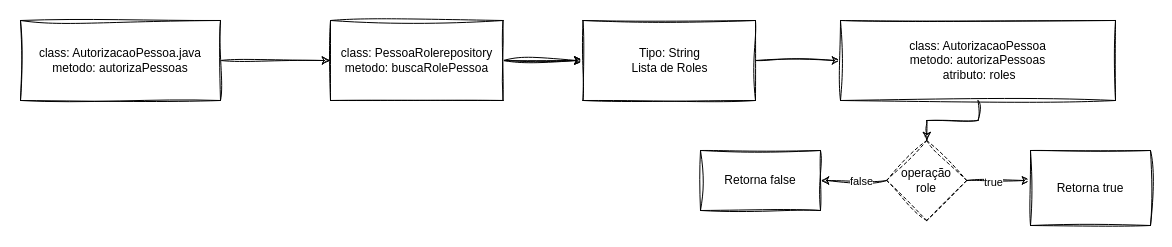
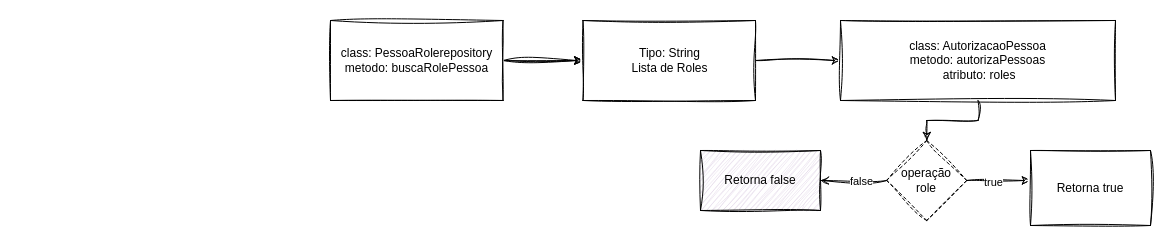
- <mxCell id="6" value="class: AutorizacaoPessoa.java&lt;br&gt;metodo:&amp;nbsp;autorizaPessoas" style="rounded=0;whiteSpace=wrap;html=1;sketch=1;curveFitting=1;jiggle=2;" parent="1" vertex="1"><mxGeometry x="20" y="20" width="200" height="80" as="geometry" /></mxCell>
- <mxCell id="5" style="edgeStyle=orthogonalEdgeStyle;rounded=0;orthogonalLoop=1;jettySize=auto;html=1;entryX=0;entryY=0.5;entryDx=0;entryDy=0;sketch=1;curveFitting=1;jiggle=2;" parent="1" source="6" target="4" edge="1"><mxGeometry relative="1" as="geometry" /></mxCell>
- <mxCell id="16" value="Retorna false" style="whiteSpace=wrap;html=1;rounded=0;sketch=1;curveFitting=1;jiggle=2;" parent="1" vertex="1"><mxGeometry x="700" y="150" width="120" height="60" as="geometry" /></mxCell>
+ <mxCell id="16" value="Retorna false" style="whiteSpace=wrap;html=1;rounded=0;sketch=1;curveFitting=1;jiggle=2;fillColor=#e1d5e7;" parent="1" vertex="1"><mxGeometry x="700" y="150" width="120" height="60" as="geometry" /></mxCell>
- <mxCell id="11" value="" style="edgeStyle=orthogonalEdgeStyle;rounded=0;orthogonalLoop=1;jettySize=auto;html=1;sketch=1;curveFitting=1;jiggle=2;" parent="1" source="15" target="16" edge="1"><mxGeometry relative="1" as="geometry" /></mxCell>
+ <mxCell id="11" value="" style="edgeStyle=orthogonalEdgeStyle;rounded=0;orthogonalLoop=1;jettySize=auto;html=1;sketch=1;curveFitting=1;jiggle=2;endArrow=open;" parent="1" source="15" target="16" edge="1"><mxGeometry relative="1" as="geometry" /></mxCell>
